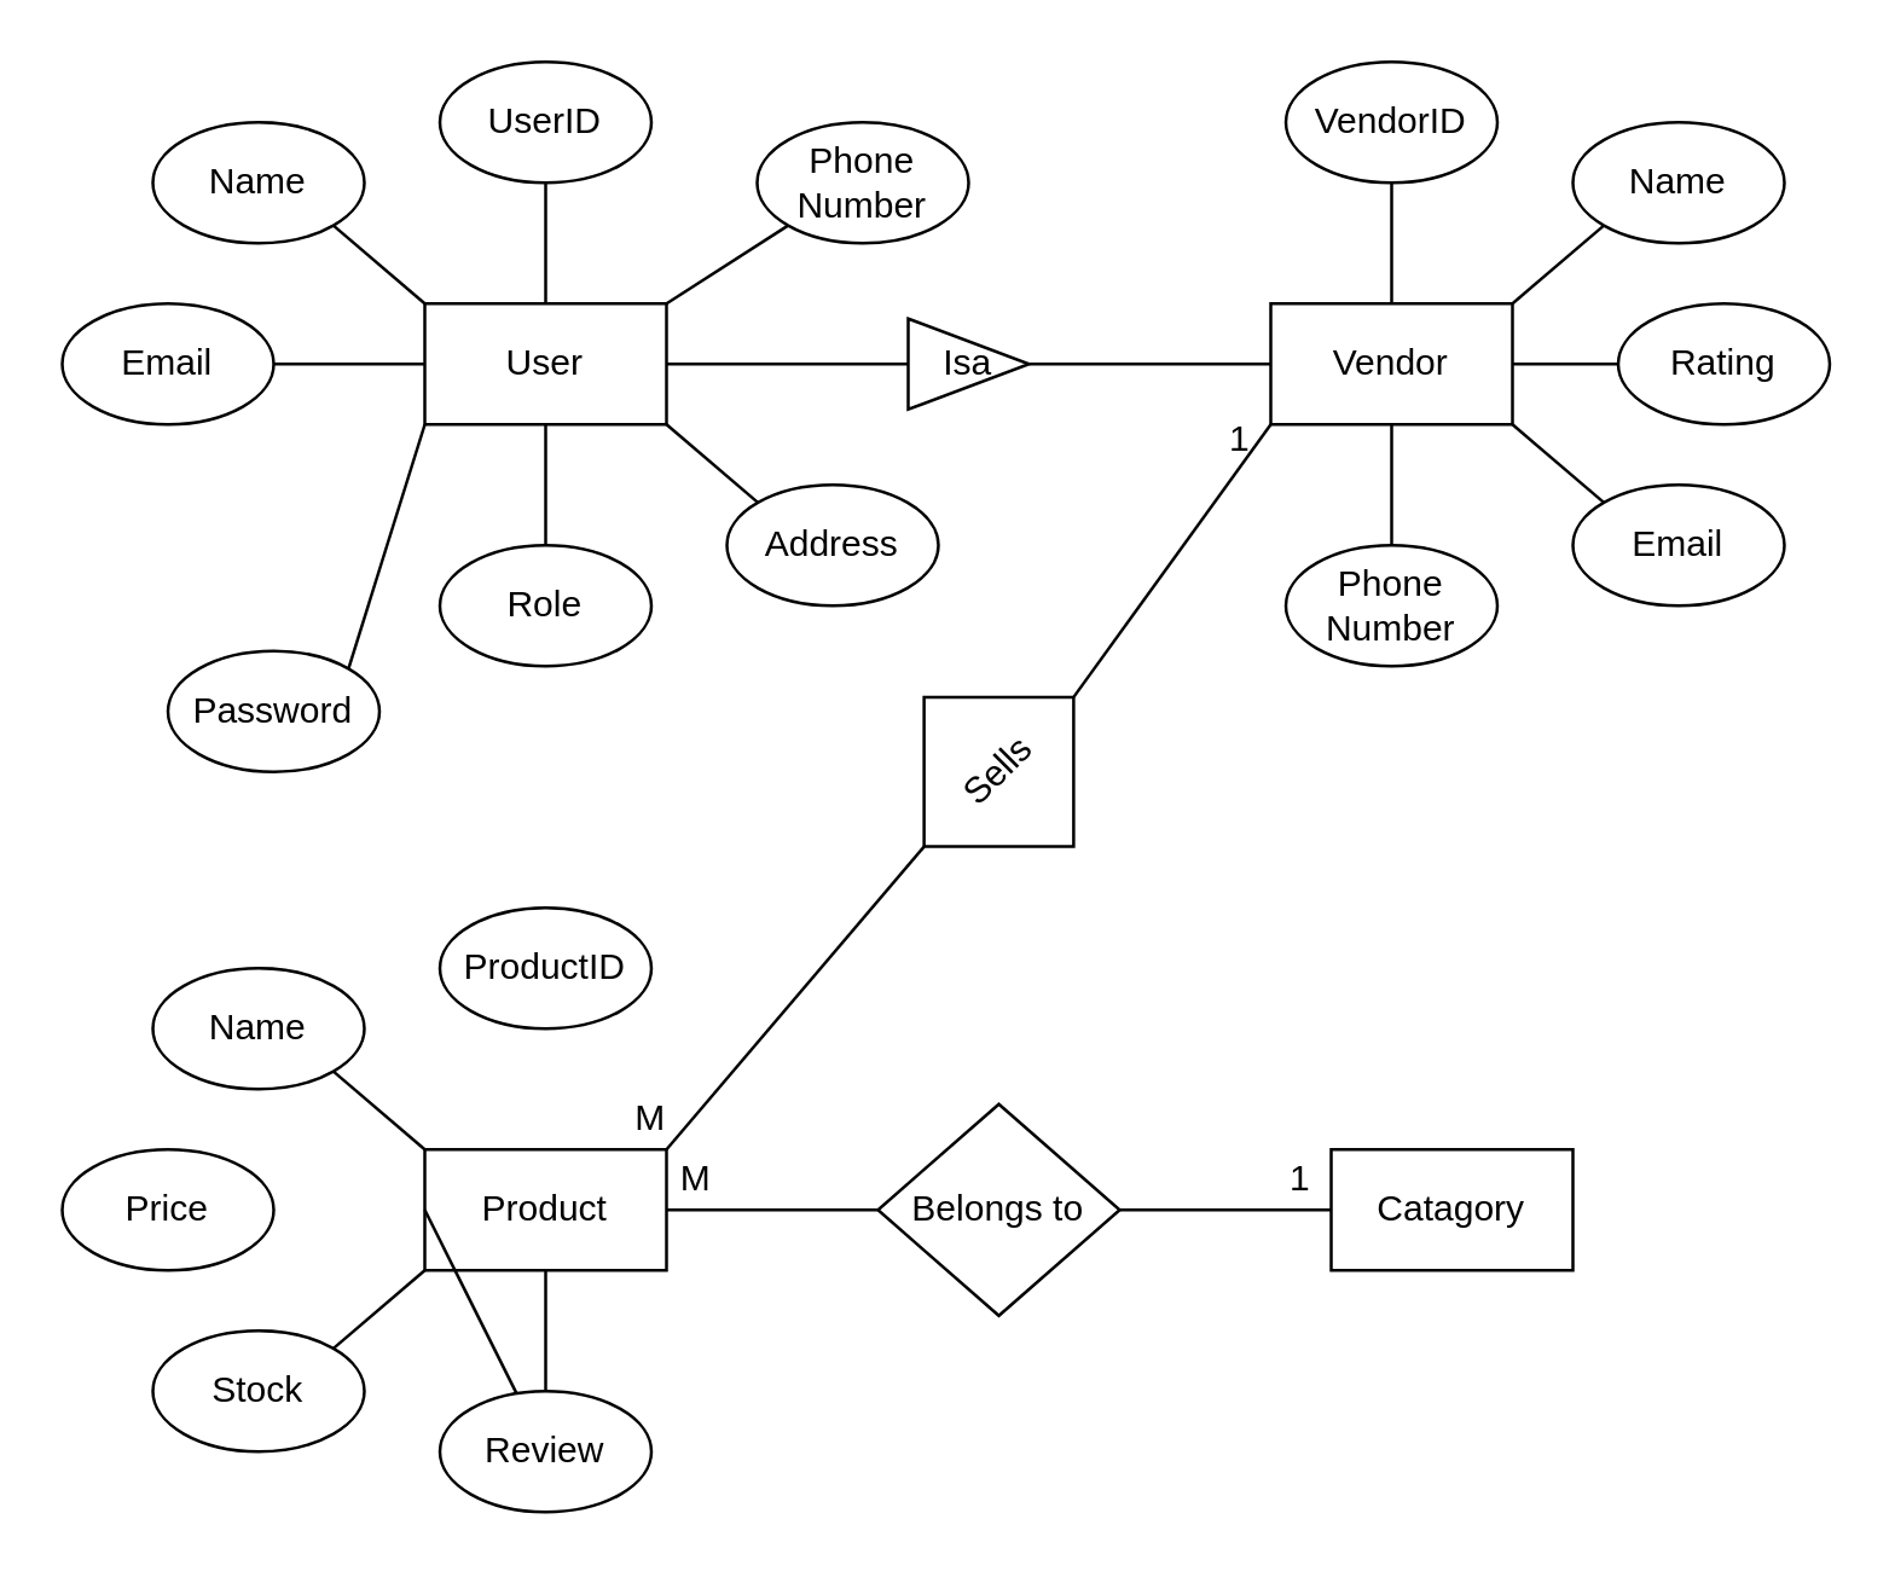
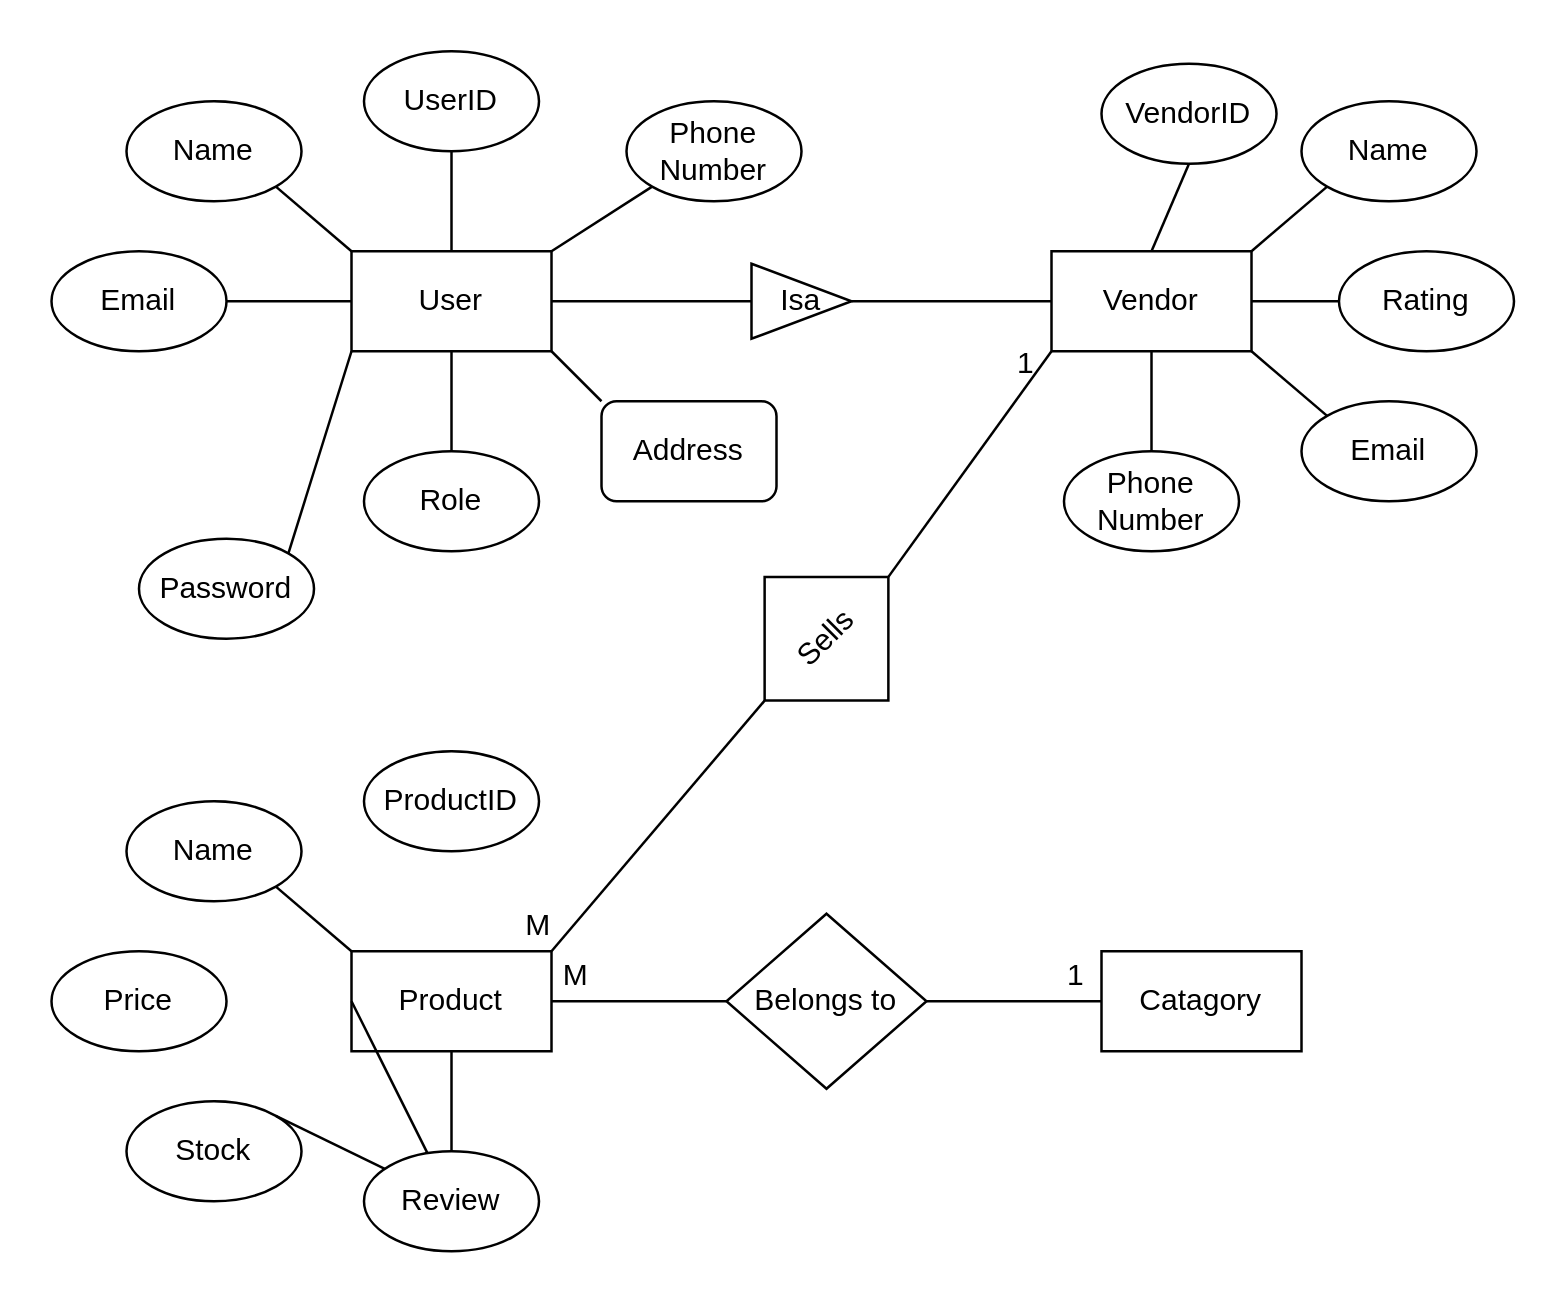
- <mxCell id="37" value="VendorID" style="ellipse;whiteSpace=wrap;html=1;" vertex="1" parent="1"><mxGeometry x="425" y="20" width="70" height="40" as="geometry" /></mxCell>
+ <mxCell id="37" value="VendorID" style="ellipse;whiteSpace=wrap;html=1;" vertex="1" parent="1"><mxGeometry x="440" y="25" width="70" height="40" as="geometry" /></mxCell>
- <mxCell id="8" value="Address" style="ellipse;whiteSpace=wrap;html=1;" vertex="1" parent="1"><mxGeometry x="240" y="160" width="70" height="40" as="geometry" /></mxCell>
+ <mxCell id="8" value="Address" style="whiteSpace=wrap;html=1;rounded=1;" vertex="1" parent="1"><mxGeometry x="240" y="160" width="70" height="40" as="geometry" /></mxCell>
- <mxCell id="29" value="" style="endArrow=none;html=1;rounded=0;exitX=1;exitY=0;exitDx=0;exitDy=0;entryX=0;entryY=1;entryDx=0;entryDy=0;" edge="1" parent="1" source="25" target="21"><mxGeometry width="50" height="50" relative="1" as="geometry"><mxPoint x="180" y="460" as="sourcePoint" /><mxPoint x="230" y="410" as="targetPoint" /></mxGeometry></mxCell>
+ <mxCell id="29" value="" style="endArrow=none;html=1;rounded=0;exitX=1;exitY=0;exitDx=0;exitDy=0;" edge="1" parent="1" source="25" target="26"><mxGeometry width="50" height="50" relative="1" as="geometry"><mxPoint x="180" y="460" as="sourcePoint" /><mxPoint x="230" y="410" as="targetPoint" /></mxGeometry></mxCell>
